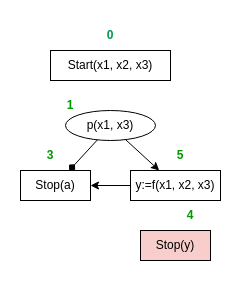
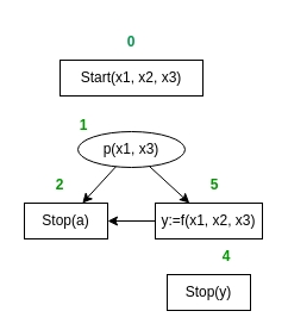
- <mxCell id="12" value="&lt;font color=&quot;#009900&quot;&gt;&lt;b&gt;3&lt;/b&gt;&lt;/font&gt;" style="text;html=1;strokeColor=none;fillColor=none;align=center;verticalAlign=middle;whiteSpace=wrap;rounded=0;" vertex="1" parent="1"><mxGeometry x="20" y="140" width="60" height="30" as="geometry" /></mxCell>
+ <mxCell id="12" value="&lt;font color=&quot;#009900&quot;&gt;&lt;b&gt;2&lt;/b&gt;&lt;/font&gt;" style="text;html=1;strokeColor=none;fillColor=none;align=center;verticalAlign=middle;whiteSpace=wrap;rounded=0;" vertex="1" parent="1"><mxGeometry x="20" y="140" width="60" height="30" as="geometry" /></mxCell>
- <mxCell id="6" value="" style="endArrow=diamond;html=1;rounded=0;" edge="1" parent="1" source="3" target="4"><mxGeometry width="50" height="50" relative="1" as="geometry"><mxPoint x="100" y="120" as="sourcePoint" /><mxPoint x="120" y="120" as="targetPoint" /></mxGeometry></mxCell>
+ <mxCell id="6" value="" style="endArrow=classic;html=1;rounded=0;" edge="1" parent="1" source="3" target="4"><mxGeometry width="50" height="50" relative="1" as="geometry"><mxPoint x="100" y="120" as="sourcePoint" /><mxPoint x="120" y="120" as="targetPoint" /></mxGeometry></mxCell>
- <mxCell id="8" value="Stop(y)" style="rounded=0;whiteSpace=wrap;html=1;fillColor=#f8cecc;" vertex="1" parent="1"><mxGeometry x="140" y="230" width="70" height="30" as="geometry" /></mxCell>
+ <mxCell id="8" value="Stop(y)" style="rounded=0;whiteSpace=wrap;html=1;" vertex="1" parent="1"><mxGeometry x="140" y="230" width="70" height="30" as="geometry" /></mxCell>
